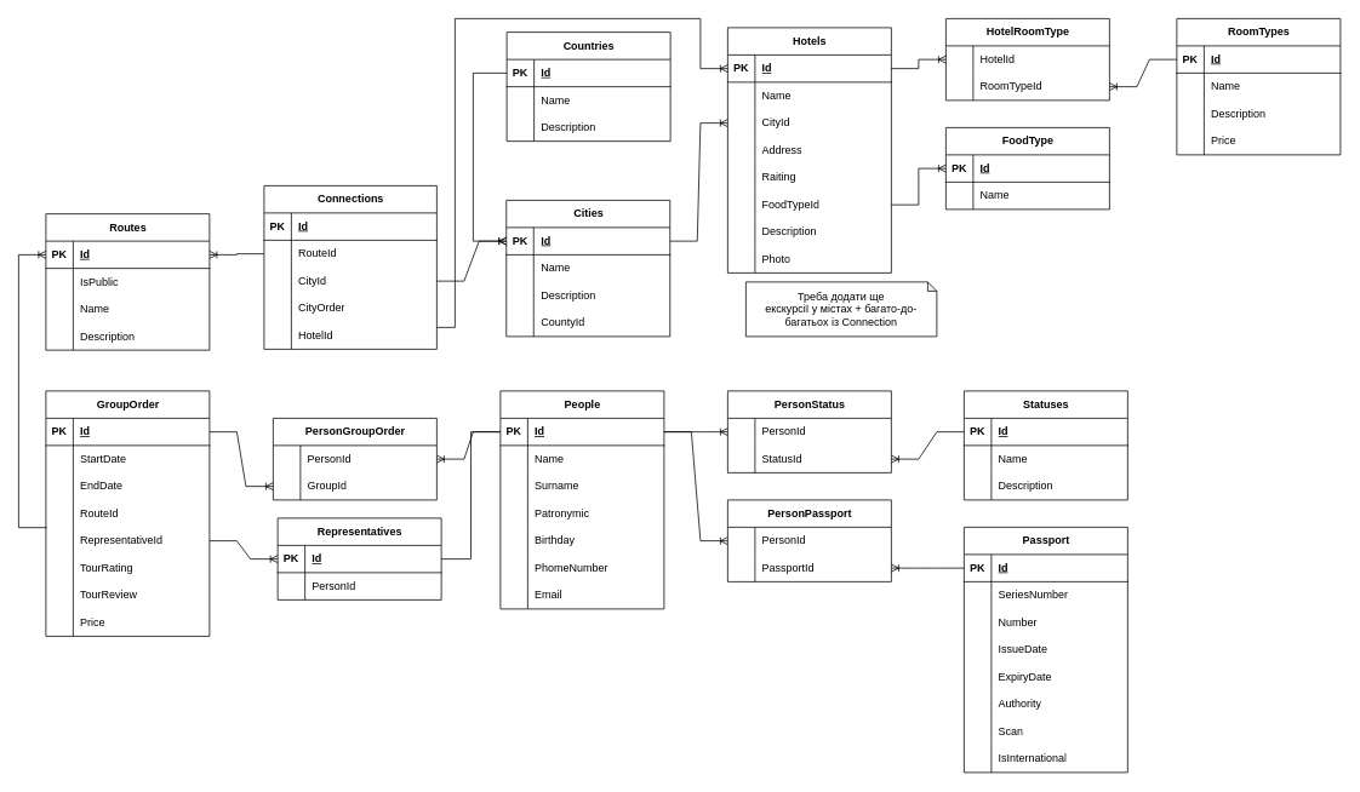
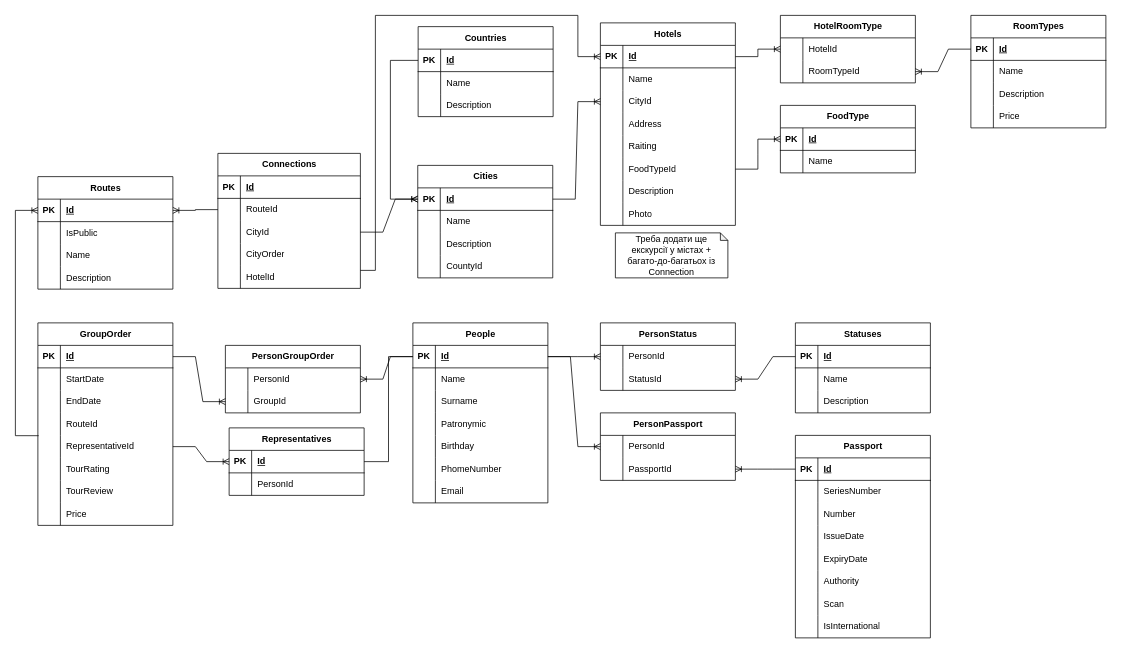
- <mxCell id="233" value="Треба додати ще &lt;br&gt;екскурсії у містах + багато-до-багатьох із Connection" style="shape=note;whiteSpace=wrap;html=1;backgroundOutline=1;darkOpacity=0.05;size=10;" vertex="1" parent="1"><mxGeometry x="820" y="310" width="210" height="60" as="geometry" /></mxCell>
+ <mxCell id="233" value="Треба додати ще &lt;br&gt;екскурсії у містах + багато-до-багатьох із Connection" style="shape=note;whiteSpace=wrap;html=1;backgroundOutline=1;darkOpacity=0.05;size=10;" vertex="1" parent="1"><mxGeometry x="820" y="310" width="150" height="60" as="geometry" /></mxCell>
